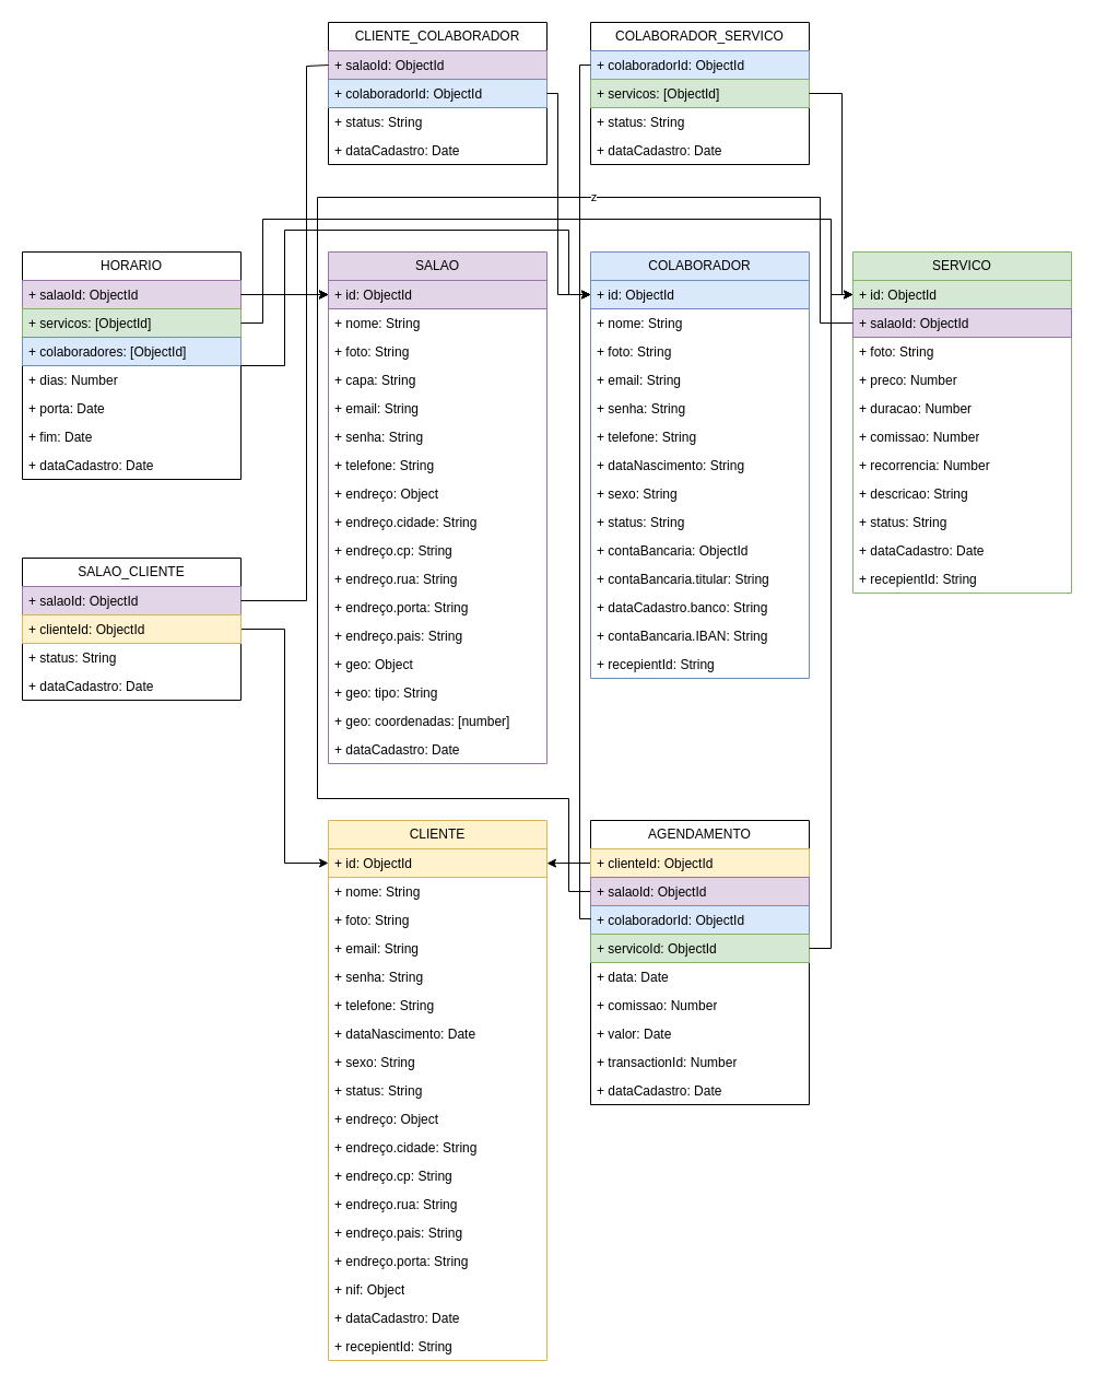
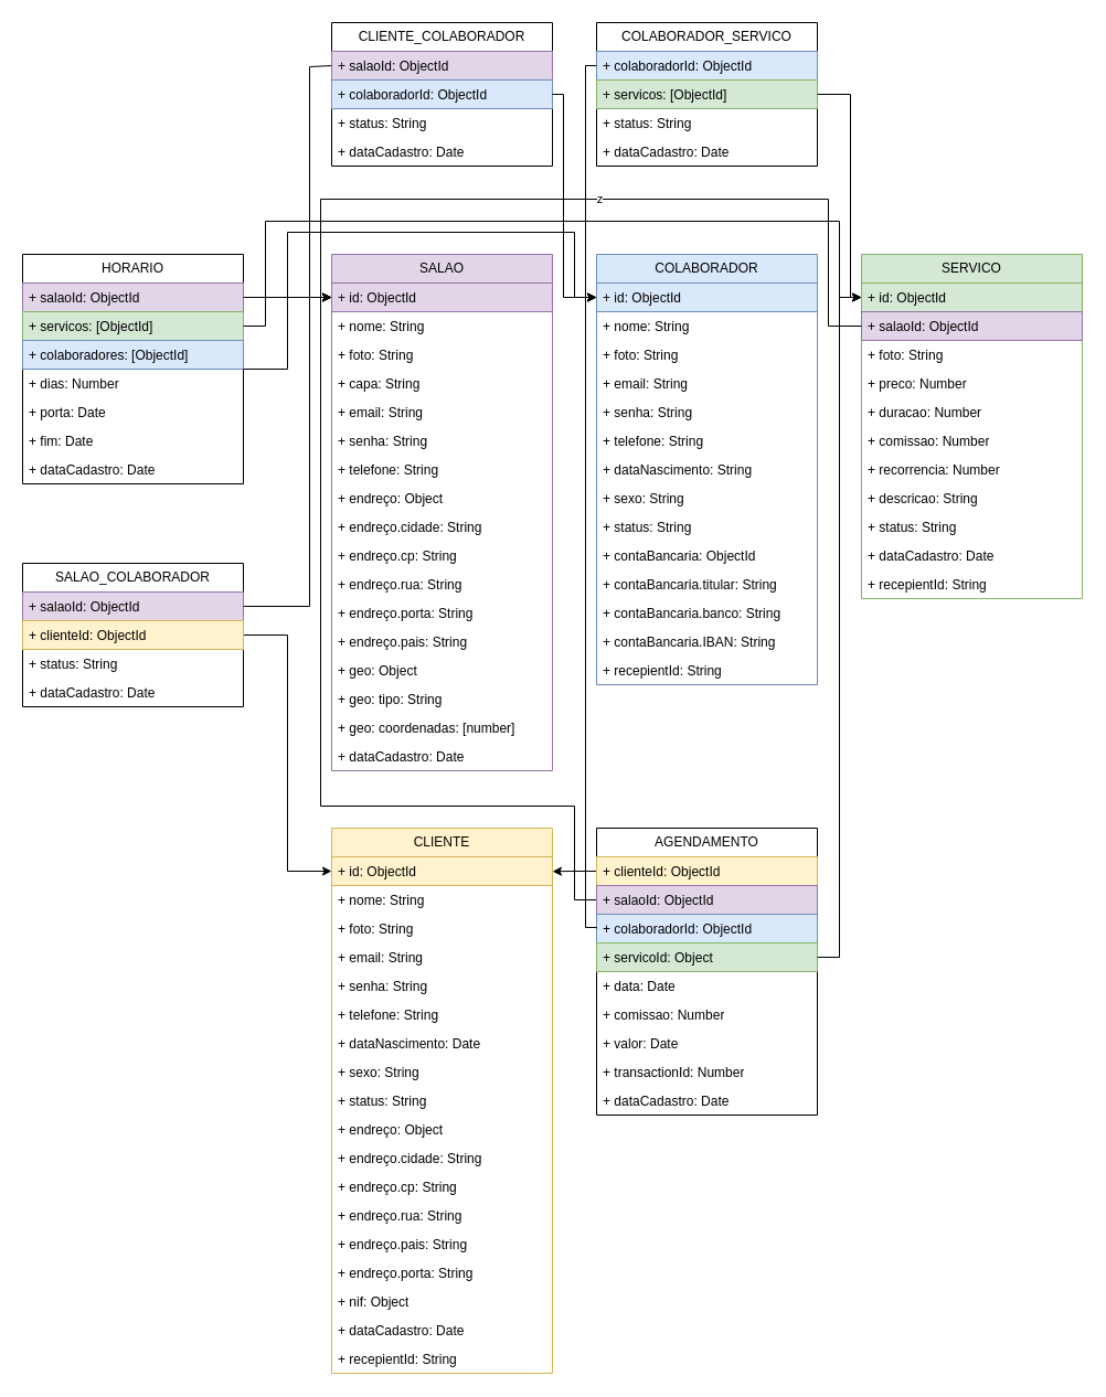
- <mxCell id="92" value="SALAO_CLIENTE" style="swimlane;fontStyle=0;childLayout=stackLayout;horizontal=1;startSize=26;horizontalStack=0;resizeParent=1;resizeParentMax=0;resizeLast=0;collapsible=1;marginBottom=0;whiteSpace=wrap;html=1;" parent="1" vertex="1"><mxGeometry x="20" y="510" width="200" height="130" as="geometry" /></mxCell>
+ <mxCell id="92" value="SALAO_COLABORADOR" style="swimlane;fontStyle=0;childLayout=stackLayout;horizontal=1;startSize=26;horizontalStack=0;resizeParent=1;resizeParentMax=0;resizeLast=0;collapsible=1;marginBottom=0;whiteSpace=wrap;html=1;" parent="1" vertex="1"><mxGeometry x="20" y="510" width="200" height="130" as="geometry" /></mxCell>
- <mxCell id="32" value="+ dataCadastro.banco: String" style="text;strokeColor=none;fillColor=none;align=left;verticalAlign=top;spacingLeft=4;spacingRight=4;overflow=hidden;rotatable=0;points=[[0,0.5],[1,0.5]];portConstraint=eastwest;whiteSpace=wrap;html=1;" parent="20" vertex="1"><mxGeometry y="312" width="200" height="26" as="geometry" /></mxCell>
+ <mxCell id="32" value="+ contaBancaria.banco: String" style="text;strokeColor=none;fillColor=none;align=left;verticalAlign=top;spacingLeft=4;spacingRight=4;overflow=hidden;rotatable=0;points=[[0,0.5],[1,0.5]];portConstraint=eastwest;whiteSpace=wrap;html=1;" parent="20" vertex="1"><mxGeometry y="312" width="200" height="26" as="geometry" /></mxCell>
- <mxCell id="104" value="+ servicoId: ObjectId" style="text;strokeColor=#82b366;fillColor=#d5e8d4;align=left;verticalAlign=top;spacingLeft=4;spacingRight=4;overflow=hidden;rotatable=0;points=[[0,0.5],[1,0.5]];portConstraint=eastwest;whiteSpace=wrap;html=1;" parent="99" vertex="1"><mxGeometry y="104" width="200" height="26" as="geometry" /></mxCell>
+ <mxCell id="104" value="+ servicoId: Object" style="text;strokeColor=#82b366;fillColor=#d5e8d4;align=left;verticalAlign=top;spacingLeft=4;spacingRight=4;overflow=hidden;rotatable=0;points=[[0,0.5],[1,0.5]];portConstraint=eastwest;whiteSpace=wrap;html=1;" parent="99" vertex="1"><mxGeometry y="104" width="200" height="26" as="geometry" /></mxCell>
